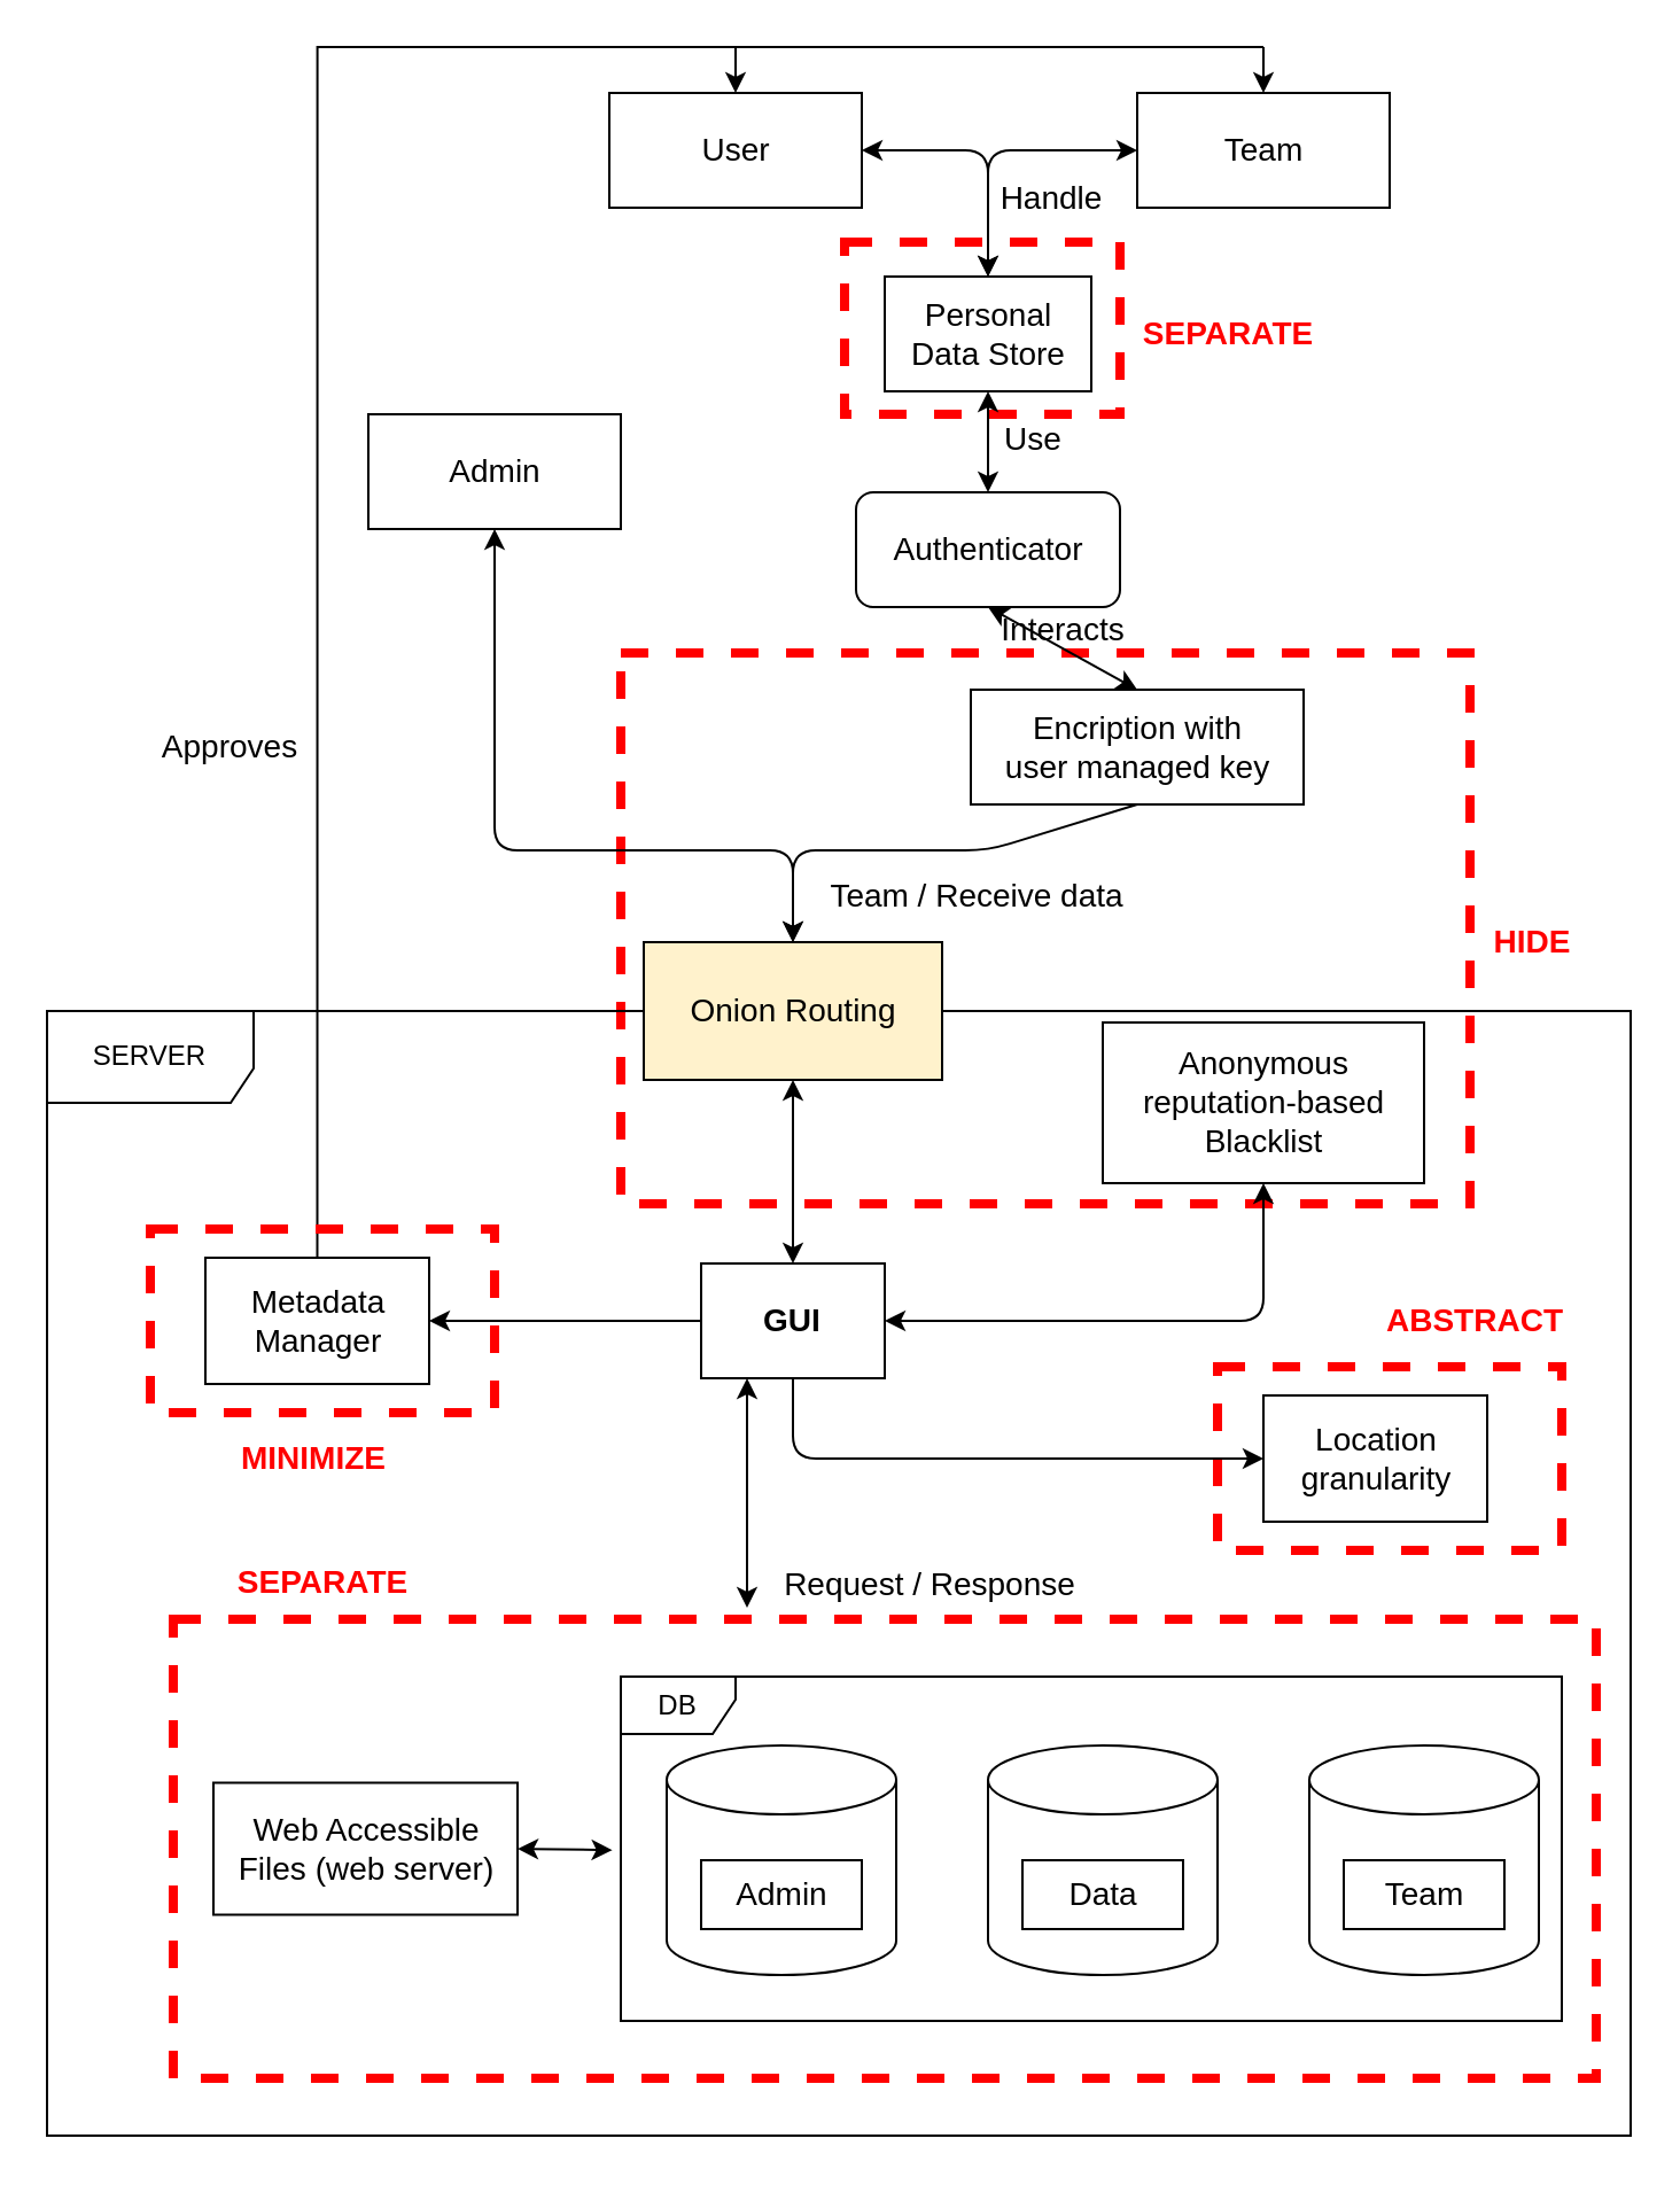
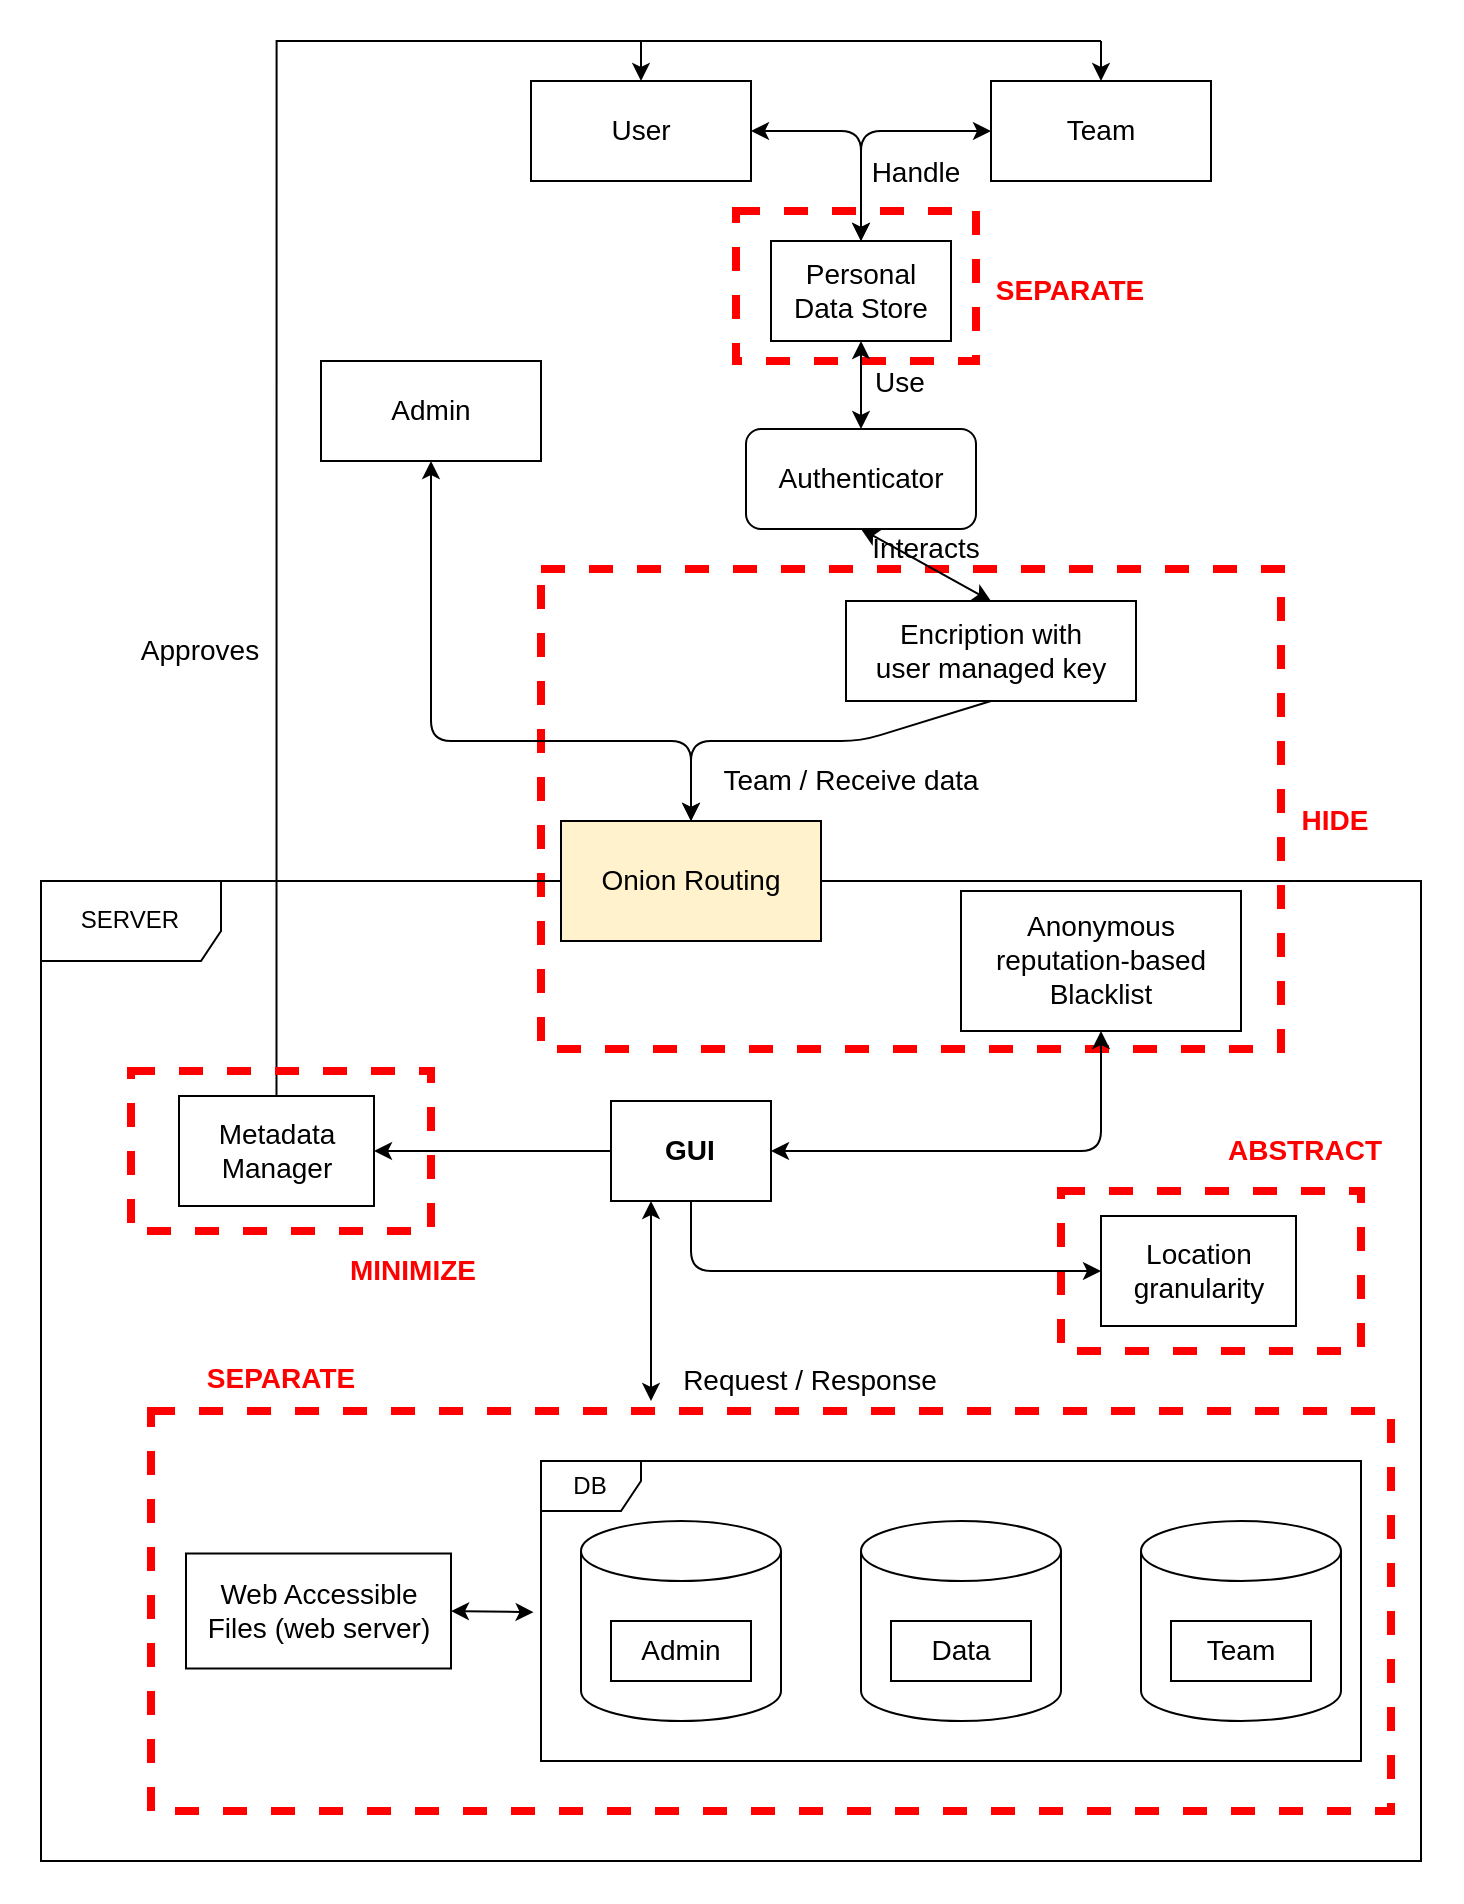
- <mxCell id="30" value="" style="endArrow=classic;startArrow=classic;html=1;entryX=0.5;entryY=1;entryDx=0;entryDy=0;exitX=0.5;exitY=0;exitDx=0;exitDy=0;" parent="1" source="19" target="8" edge="1"><mxGeometry width="50" height="50" relative="1" as="geometry"><mxPoint x="390" y="510" as="sourcePoint" /><mxPoint x="390" y="500" as="targetPoint" /></mxGeometry></mxCell>
- <mxCell id="25" value="&lt;font color=&quot;#ff0000&quot; size=&quot;1&quot;&gt;&lt;b style=&quot;font-size: 14px&quot;&gt;ABSTRACT&lt;/b&gt;&lt;/font&gt;" style="text;html=1;strokeColor=none;fillColor=none;align=center;verticalAlign=middle;whiteSpace=wrap;rounded=0;dashed=1;" parent="1" vertex="1"><mxGeometry x="595" y="565" width="95" height="20" as="geometry" /></mxCell>
+ <mxCell id="25" value="&lt;font color=&quot;#ff0000&quot; size=&quot;1&quot;&gt;&lt;b style=&quot;font-size: 14px&quot;&gt;ABSTRACT&lt;/b&gt;&lt;/font&gt;" style="text;html=1;strokeColor=none;fillColor=none;align=center;verticalAlign=middle;whiteSpace=wrap;rounded=0;dashed=1;" parent="1" vertex="1"><mxGeometry x="605" y="565" width="95" height="20" as="geometry" /></mxCell>
- <mxCell id="37" value="&lt;font color=&quot;#ff0000&quot; size=&quot;1&quot;&gt;&lt;b style=&quot;font-size: 14px&quot;&gt;MINIMIZE&lt;/b&gt;&lt;/font&gt;" style="text;html=1;strokeColor=none;fillColor=none;align=center;verticalAlign=middle;whiteSpace=wrap;rounded=0;dashed=1;" parent="1" vertex="1"><mxGeometry x="89" y="625" width="95" height="20" as="geometry" /></mxCell>
+ <mxCell id="37" value="&lt;font color=&quot;#ff0000&quot; size=&quot;1&quot;&gt;&lt;b style=&quot;font-size: 14px&quot;&gt;MINIMIZE&lt;/b&gt;&lt;/font&gt;" style="text;html=1;strokeColor=none;fillColor=none;align=center;verticalAlign=middle;whiteSpace=wrap;rounded=0;dashed=1;" parent="1" vertex="1"><mxGeometry x="159" y="625" width="95" height="20" as="geometry" /></mxCell>
